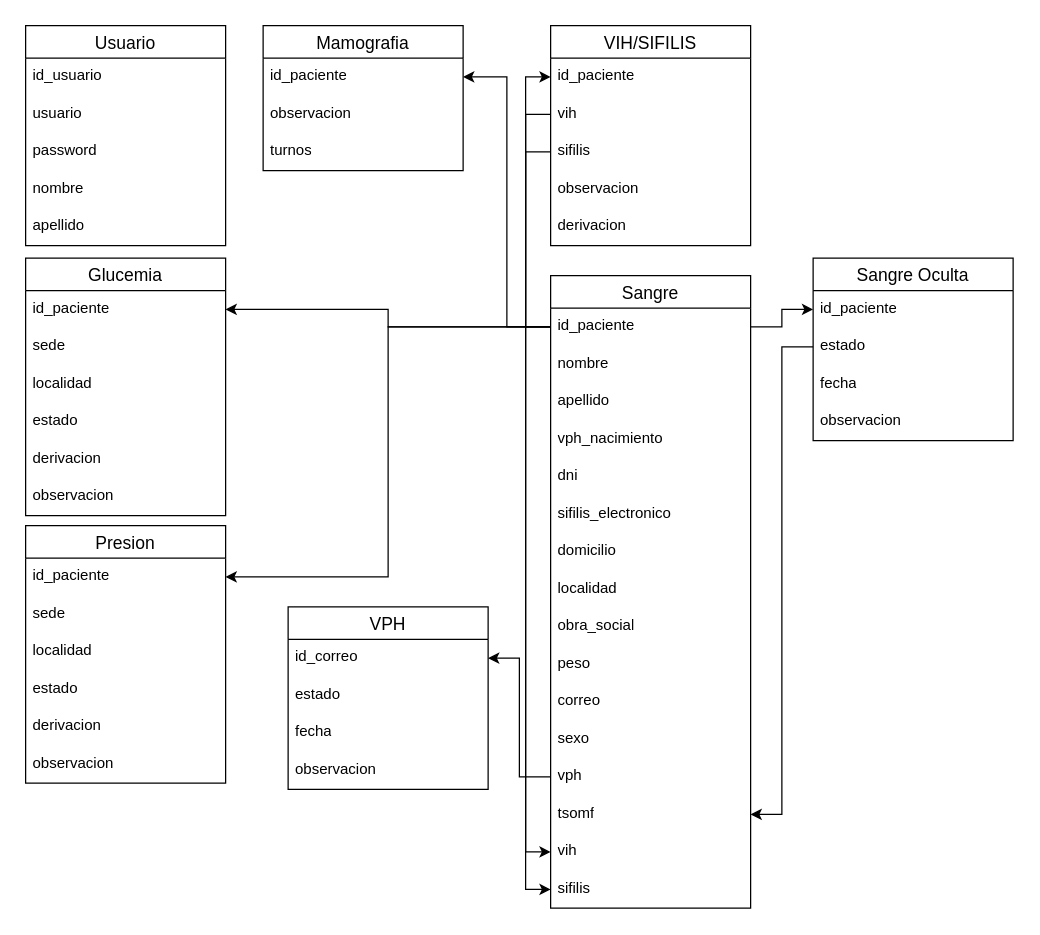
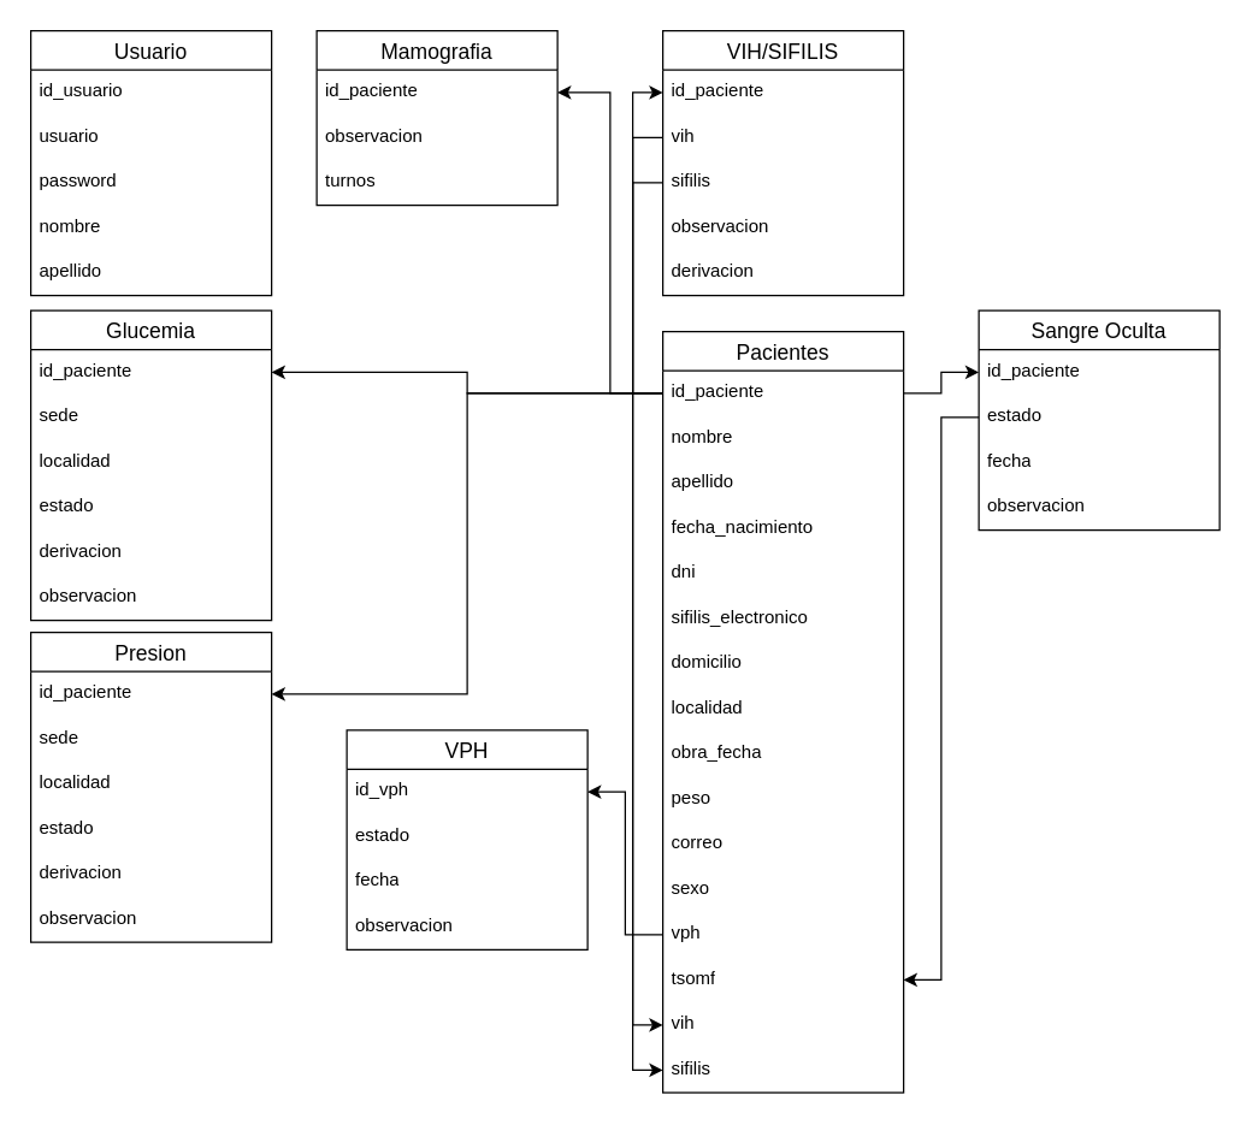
- <mxCell id="8" value="Sangre" style="swimlane;fontStyle=0;childLayout=stackLayout;horizontal=1;startSize=26;horizontalStack=0;resizeParent=1;resizeParentMax=0;resizeLast=0;collapsible=1;marginBottom=0;align=center;fontSize=14;" vertex="1" parent="1"><mxGeometry x="440" y="220" width="160" height="506" as="geometry" /></mxCell>
+ <mxCell id="8" value="Pacientes" style="swimlane;fontStyle=0;childLayout=stackLayout;horizontal=1;startSize=26;horizontalStack=0;resizeParent=1;resizeParentMax=0;resizeLast=0;collapsible=1;marginBottom=0;align=center;fontSize=14;" vertex="1" parent="1"><mxGeometry x="440" y="220" width="160" height="506" as="geometry" /></mxCell>
- <mxCell id="12" value="vph_nacimiento" style="text;strokeColor=none;fillColor=none;spacingLeft=4;spacingRight=4;overflow=hidden;rotatable=0;points=[[0,0.5],[1,0.5]];portConstraint=eastwest;fontSize=12;whiteSpace=wrap;html=1;" vertex="1" parent="8"><mxGeometry y="116" width="160" height="30" as="geometry" /></mxCell>
+ <mxCell id="12" value="fecha_nacimiento" style="text;strokeColor=none;fillColor=none;spacingLeft=4;spacingRight=4;overflow=hidden;rotatable=0;points=[[0,0.5],[1,0.5]];portConstraint=eastwest;fontSize=12;whiteSpace=wrap;html=1;" vertex="1" parent="8"><mxGeometry y="116" width="160" height="30" as="geometry" /></mxCell>
- <mxCell id="17" value="obra_social" style="text;strokeColor=none;fillColor=none;spacingLeft=4;spacingRight=4;overflow=hidden;rotatable=0;points=[[0,0.5],[1,0.5]];portConstraint=eastwest;fontSize=12;whiteSpace=wrap;html=1;" vertex="1" parent="8"><mxGeometry y="266" width="160" height="30" as="geometry" /></mxCell>
+ <mxCell id="17" value="obra_fecha" style="text;strokeColor=none;fillColor=none;spacingLeft=4;spacingRight=4;overflow=hidden;rotatable=0;points=[[0,0.5],[1,0.5]];portConstraint=eastwest;fontSize=12;whiteSpace=wrap;html=1;" vertex="1" parent="8"><mxGeometry y="266" width="160" height="30" as="geometry" /></mxCell>
- <mxCell id="54" value="id_correo" style="text;strokeColor=none;fillColor=none;spacingLeft=4;spacingRight=4;overflow=hidden;rotatable=0;points=[[0,0.5],[1,0.5]];portConstraint=eastwest;fontSize=12;whiteSpace=wrap;html=1;" vertex="1" parent="53"><mxGeometry y="26" width="160" height="30" as="geometry" /></mxCell>
+ <mxCell id="54" value="id_vph" style="text;strokeColor=none;fillColor=none;spacingLeft=4;spacingRight=4;overflow=hidden;rotatable=0;points=[[0,0.5],[1,0.5]];portConstraint=eastwest;fontSize=12;whiteSpace=wrap;html=1;" vertex="1" parent="53"><mxGeometry y="26" width="160" height="30" as="geometry" /></mxCell>
